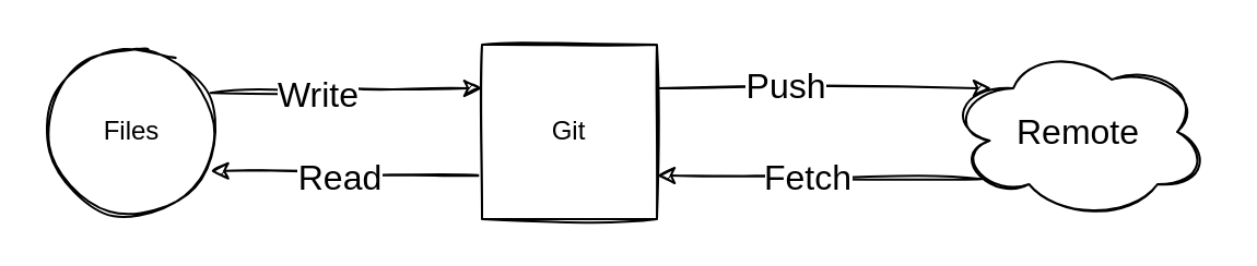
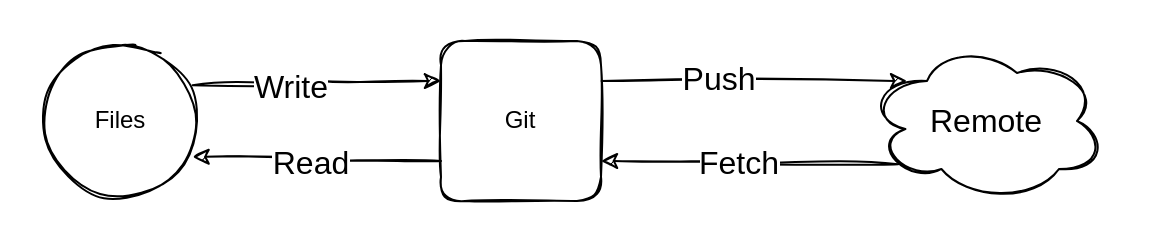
- <mxCell id="9" value="Git" style="whiteSpace=wrap;html=1;aspect=fixed;sketch=1;" vertex="1" parent="1"><mxGeometry x="220" y="20" width="80" height="80" as="geometry" /></mxCell>
+ <mxCell id="9" value="Git" style="whiteSpace=wrap;html=1;aspect=fixed;sketch=1;rounded=1;" vertex="1" parent="1"><mxGeometry x="220" y="20" width="80" height="80" as="geometry" /></mxCell>
